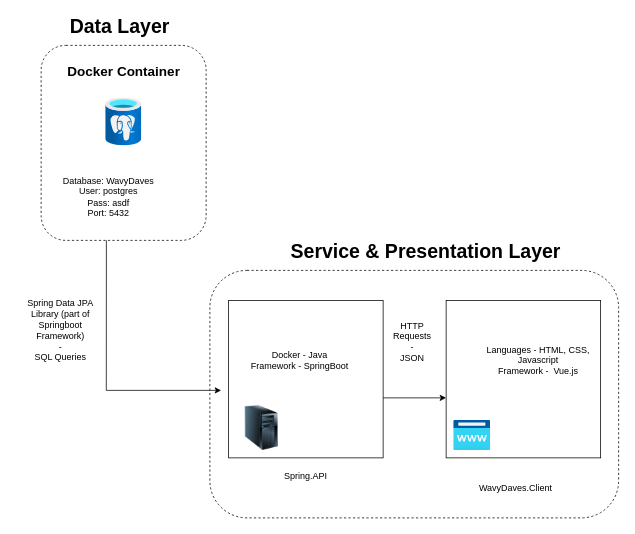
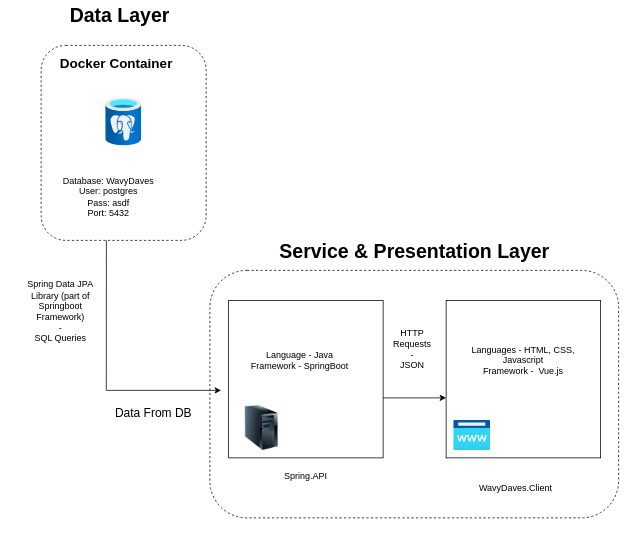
- <mxCell id="8" value="&lt;div style=&quot;font-size: 13px;&quot;&gt;&lt;font style=&quot;font-size: 26px;&quot;&gt;&lt;b&gt;Data Layer&lt;/b&gt;&lt;/font&gt;&lt;/div&gt;" style="text;html=1;strokeColor=none;fillColor=none;align=center;verticalAlign=middle;whiteSpace=wrap;rounded=0;" vertex="1" parent="1"><mxGeometry x="44" y="20" width="230" height="30" as="geometry" /></mxCell>
+ <mxCell id="8" value="&lt;div style=&quot;font-size: 13px;&quot;&gt;&lt;font style=&quot;font-size: 26px;&quot;&gt;&lt;b&gt;Data Layer&lt;/b&gt;&lt;/font&gt;&lt;/div&gt;" style="text;html=1;strokeColor=none;fillColor=none;align=center;verticalAlign=middle;whiteSpace=wrap;rounded=0;" vertex="1" parent="1"><mxGeometry x="44" y="5" width="230" height="30" as="geometry" /></mxCell>
- <mxCell id="3" value="&lt;b&gt;&lt;font style=&quot;font-size: 18px;&quot;&gt;Docker Container&lt;/font&gt;&lt;/b&gt;" style="text;html=1;strokeColor=none;fillColor=none;align=center;verticalAlign=middle;whiteSpace=wrap;rounded=0;" vertex="1" parent="1"><mxGeometry x="81.5" y="80" width="165" height="30" as="geometry" /></mxCell>
+ <mxCell id="3" value="&lt;b&gt;&lt;font style=&quot;font-size: 18px;&quot;&gt;Docker Container&lt;/font&gt;&lt;/b&gt;" style="text;html=1;strokeColor=none;fillColor=none;align=center;verticalAlign=middle;whiteSpace=wrap;rounded=0;" vertex="1" parent="1"><mxGeometry x="71.5" y="70" width="165" height="30" as="geometry" /></mxCell>
- <mxCell id="9" value="&lt;font style=&quot;font-size: 26px;&quot;&gt;&lt;b&gt;Service &amp;amp; Presentation Layer&lt;/b&gt;&lt;/font&gt;" style="text;html=1;strokeColor=none;fillColor=none;align=center;verticalAlign=middle;whiteSpace=wrap;rounded=0;" vertex="1" parent="1"><mxGeometry x="311.5" y="320" width="510" height="30" as="geometry" /></mxCell>
+ <mxCell id="9" value="&lt;font style=&quot;font-size: 26px;&quot;&gt;&lt;b&gt;Service &amp;amp; Presentation Layer&lt;/b&gt;&lt;/font&gt;" style="text;html=1;strokeColor=none;fillColor=none;align=center;verticalAlign=middle;whiteSpace=wrap;rounded=0;" vertex="1" parent="1"><mxGeometry x="296.5" y="320" width="510" height="30" as="geometry" /></mxCell>
- <mxCell id="19" value="&lt;div&gt;Spring Data JPA Library (part of Springboot Framework) &lt;br&gt;&lt;/div&gt;&lt;div&gt;-&lt;/div&gt;&lt;div&gt;SQL Queries&lt;br&gt;&lt;/div&gt;" style="text;html=1;strokeColor=none;fillColor=none;align=center;verticalAlign=middle;whiteSpace=wrap;rounded=0;" vertex="1" parent="1"><mxGeometry x="20" y="405" width="120" height="70" as="geometry" /></mxCell>
+ <mxCell id="19" value="&lt;div&gt;Spring Data JPA Library (part of Springboot Framework) &lt;br&gt;&lt;/div&gt;&lt;div&gt;-&lt;/div&gt;&lt;div&gt;SQL Queries&lt;br&gt;&lt;/div&gt;" style="text;html=1;strokeColor=none;fillColor=none;align=center;verticalAlign=middle;whiteSpace=wrap;rounded=0;" vertex="1" parent="1"><mxGeometry x="20" y="380" width="120" height="70" as="geometry" /></mxCell>
- <mxCell id="17" value="&lt;div&gt;HTTP Requests&lt;/div&gt;&lt;div&gt;-&lt;/div&gt;&lt;div&gt;JSON&lt;br&gt;&lt;/div&gt;" style="text;html=1;strokeColor=none;fillColor=none;align=center;verticalAlign=middle;whiteSpace=wrap;rounded=0;" vertex="1" parent="1"><mxGeometry x="519" y="420" width="60" height="70" as="geometry" /></mxCell>
+ <mxCell id="17" value="&lt;div&gt;HTTP Requests&lt;/div&gt;&lt;div&gt;-&lt;/div&gt;&lt;div&gt;JSON&lt;br&gt;&lt;/div&gt;" style="text;html=1;strokeColor=none;fillColor=none;align=center;verticalAlign=middle;whiteSpace=wrap;rounded=0;" vertex="1" parent="1"><mxGeometry x="519" y="430" width="60" height="70" as="geometry" /></mxCell>
- <mxCell id="15" value="&lt;div&gt;Docker - Java&lt;/div&gt;&lt;div&gt;Framework - SpringBoot&lt;br&gt;&lt;/div&gt;" style="text;html=1;strokeColor=none;fillColor=none;align=center;verticalAlign=middle;whiteSpace=wrap;rounded=0;" vertex="1" parent="1"><mxGeometry x="324" y="420" width="150" height="120" as="geometry" /></mxCell>
+ <mxCell id="15" value="&lt;div&gt;Language - Java&lt;/div&gt;&lt;div&gt;Framework - SpringBoot&lt;br&gt;&lt;/div&gt;" style="text;html=1;strokeColor=none;fillColor=none;align=center;verticalAlign=middle;whiteSpace=wrap;rounded=0;" vertex="1" parent="1"><mxGeometry x="324" y="420" width="150" height="120" as="geometry" /></mxCell>
- <mxCell id="16" value="&lt;div&gt;Languages - HTML, CSS, Javascript&lt;/div&gt;&lt;div&gt;Framework -&amp;nbsp; Vue.js&lt;br&gt;&lt;/div&gt;" style="text;html=1;strokeColor=none;fillColor=none;align=center;verticalAlign=middle;whiteSpace=wrap;rounded=0;" vertex="1" parent="1"><mxGeometry x="642" y="420" width="150" height="120" as="geometry" /></mxCell>
+ <mxCell id="16" value="&lt;div&gt;Languages - HTML, CSS, Javascript&lt;/div&gt;&lt;div&gt;Framework -&amp;nbsp; Vue.js&lt;br&gt;&lt;/div&gt;" style="text;html=1;strokeColor=none;fillColor=none;align=center;verticalAlign=middle;whiteSpace=wrap;rounded=0;" vertex="1" parent="1"><mxGeometry x="622" y="420" width="150" height="120" as="geometry" /></mxCell>
+ <mxCell id="18" value="&lt;font style=&quot;font-size: 16px;&quot;&gt;Data From DB&lt;br&gt;&lt;/font&gt;" style="text;html=1;strokeColor=none;fillColor=none;align=center;verticalAlign=middle;whiteSpace=wrap;rounded=0;" vertex="1" parent="1"><mxGeometry x="134" y="535" width="140" height="30" as="geometry" /></mxCell>
